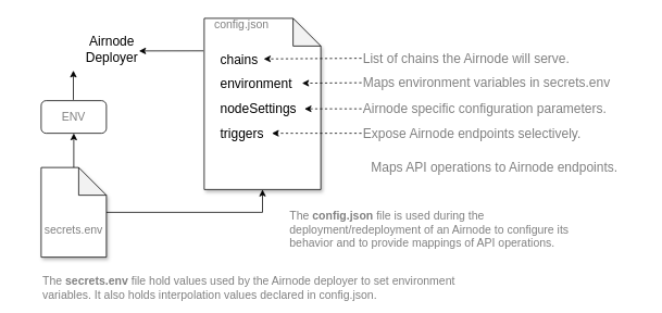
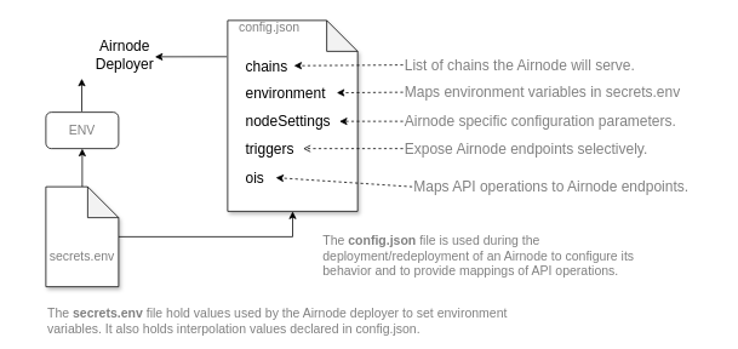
- <mxCell id="19" value="" style="endArrow=classic;html=1;dashed=1;entryX=1;entryY=0.5;entryDx=0;entryDy=0;exitX=0;exitY=0.5;exitDx=0;exitDy=0;" parent="1" source="4" target="17" edge="1"><mxGeometry width="50" height="50" relative="1" as="geometry"><mxPoint x="420" y="163" as="sourcePoint" /><mxPoint x="350" y="360" as="targetPoint" /></mxGeometry></mxCell>
+ <mxCell id="19" value="" style="endArrow=open;html=1;dashed=1;entryX=1;entryY=0.5;entryDx=0;entryDy=0;exitX=0;exitY=0.5;exitDx=0;exitDy=0;" parent="1" source="4" target="17" edge="1"><mxGeometry width="50" height="50" relative="1" as="geometry"><mxPoint x="420" y="163" as="sourcePoint" /><mxPoint x="350" y="360" as="targetPoint" /></mxGeometry></mxCell>
+ <mxCell id="18" value="&lt;font style=&quot;font-size: 16px&quot;&gt;ois&lt;/font&gt;" style="text;html=1;strokeColor=none;fillColor=none;align=left;verticalAlign=middle;whiteSpace=wrap;rounded=0;" parent="1" vertex="1"><mxGeometry x="268" y="185" width="35" height="20" as="geometry" /></mxCell>
+ <mxCell id="13" value="" style="endArrow=classic;html=1;entryX=1;entryY=0.5;entryDx=0;entryDy=0;dashed=1;exitX=0;exitY=0.5;exitDx=0;exitDy=0;" parent="1" source="3" target="18" edge="1"><mxGeometry width="50" height="50" relative="1" as="geometry"><mxPoint x="430" y="195" as="sourcePoint" /><mxPoint x="317" y="155" as="targetPoint" /></mxGeometry></mxCell>
